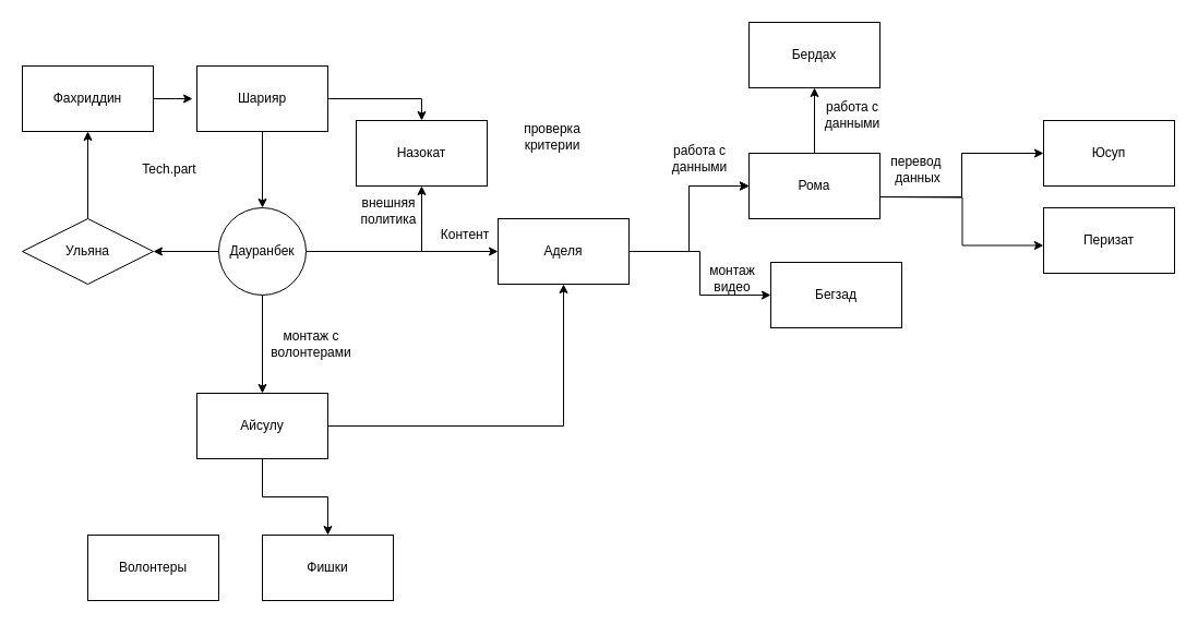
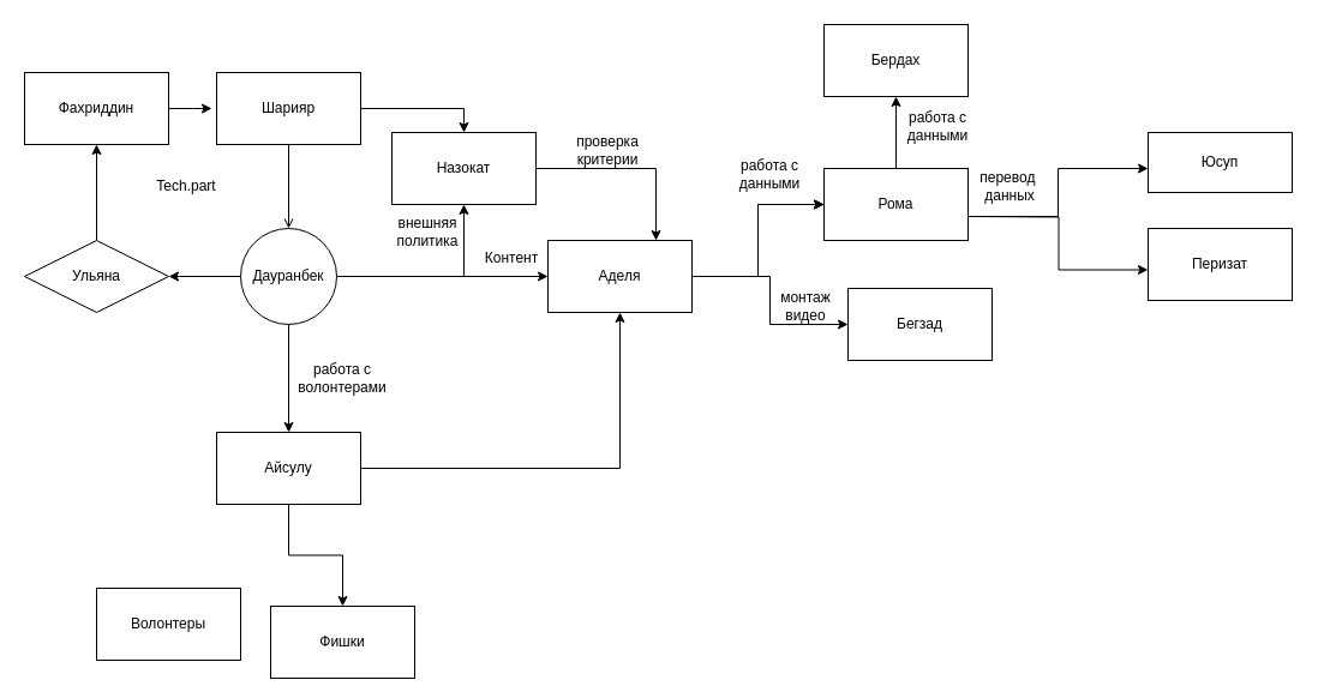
+ <mxCell id="15" style="edgeStyle=orthogonalEdgeStyle;rounded=0;orthogonalLoop=1;jettySize=auto;html=1;entryX=0.75;entryY=0;entryDx=0;entryDy=0;" edge="1" parent="1" source="16" target="14"><mxGeometry relative="1" as="geometry" /></mxCell>
- <mxCell id="22" value="Юсуп" style="whiteSpace=wrap;html=1;rounded=0;" vertex="1" parent="1"><mxGeometry x="956" y="110" width="120" height="60" as="geometry" /></mxCell>
+ <mxCell id="22" value="Юсуп" style="whiteSpace=wrap;html=1;rounded=0;" vertex="1" parent="1"><mxGeometry x="956" y="110" width="120" height="50" as="geometry" /></mxCell>
- <mxCell id="2" value="" style="edgeStyle=orthogonalEdgeStyle;rounded=0;orthogonalLoop=1;jettySize=auto;html=1;" edge="1" parent="1" source="4" target="9"><mxGeometry relative="1" as="geometry" /></mxCell>
+ <mxCell id="2" value="" style="edgeStyle=orthogonalEdgeStyle;rounded=0;orthogonalLoop=1;jettySize=auto;html=1;endArrow=open;" edge="1" parent="1" source="4" target="9"><mxGeometry relative="1" as="geometry" /></mxCell>
- <mxCell id="41" value="монтаж с волонтерами" style="text;html=1;strokeColor=none;fillColor=none;align=center;verticalAlign=middle;whiteSpace=wrap;rounded=0;" vertex="1" parent="1"><mxGeometry x="270" y="310" width="30" height="10" as="geometry" /></mxCell>
+ <mxCell id="41" value="работа с волонтерами" style="text;html=1;strokeColor=none;fillColor=none;align=center;verticalAlign=middle;whiteSpace=wrap;rounded=0;" vertex="1" parent="1"><mxGeometry x="270" y="310" width="30" height="10" as="geometry" /></mxCell>
- <mxCell id="33" value="Фишки" style="whiteSpace=wrap;html=1;rounded=0;" vertex="1" parent="1"><mxGeometry x="240" y="490" width="120" height="60" as="geometry" /></mxCell>
+ <mxCell id="33" value="Фишки" style="whiteSpace=wrap;html=1;rounded=0;" vertex="1" parent="1"><mxGeometry x="225" y="505" width="120" height="60" as="geometry" /></mxCell>
